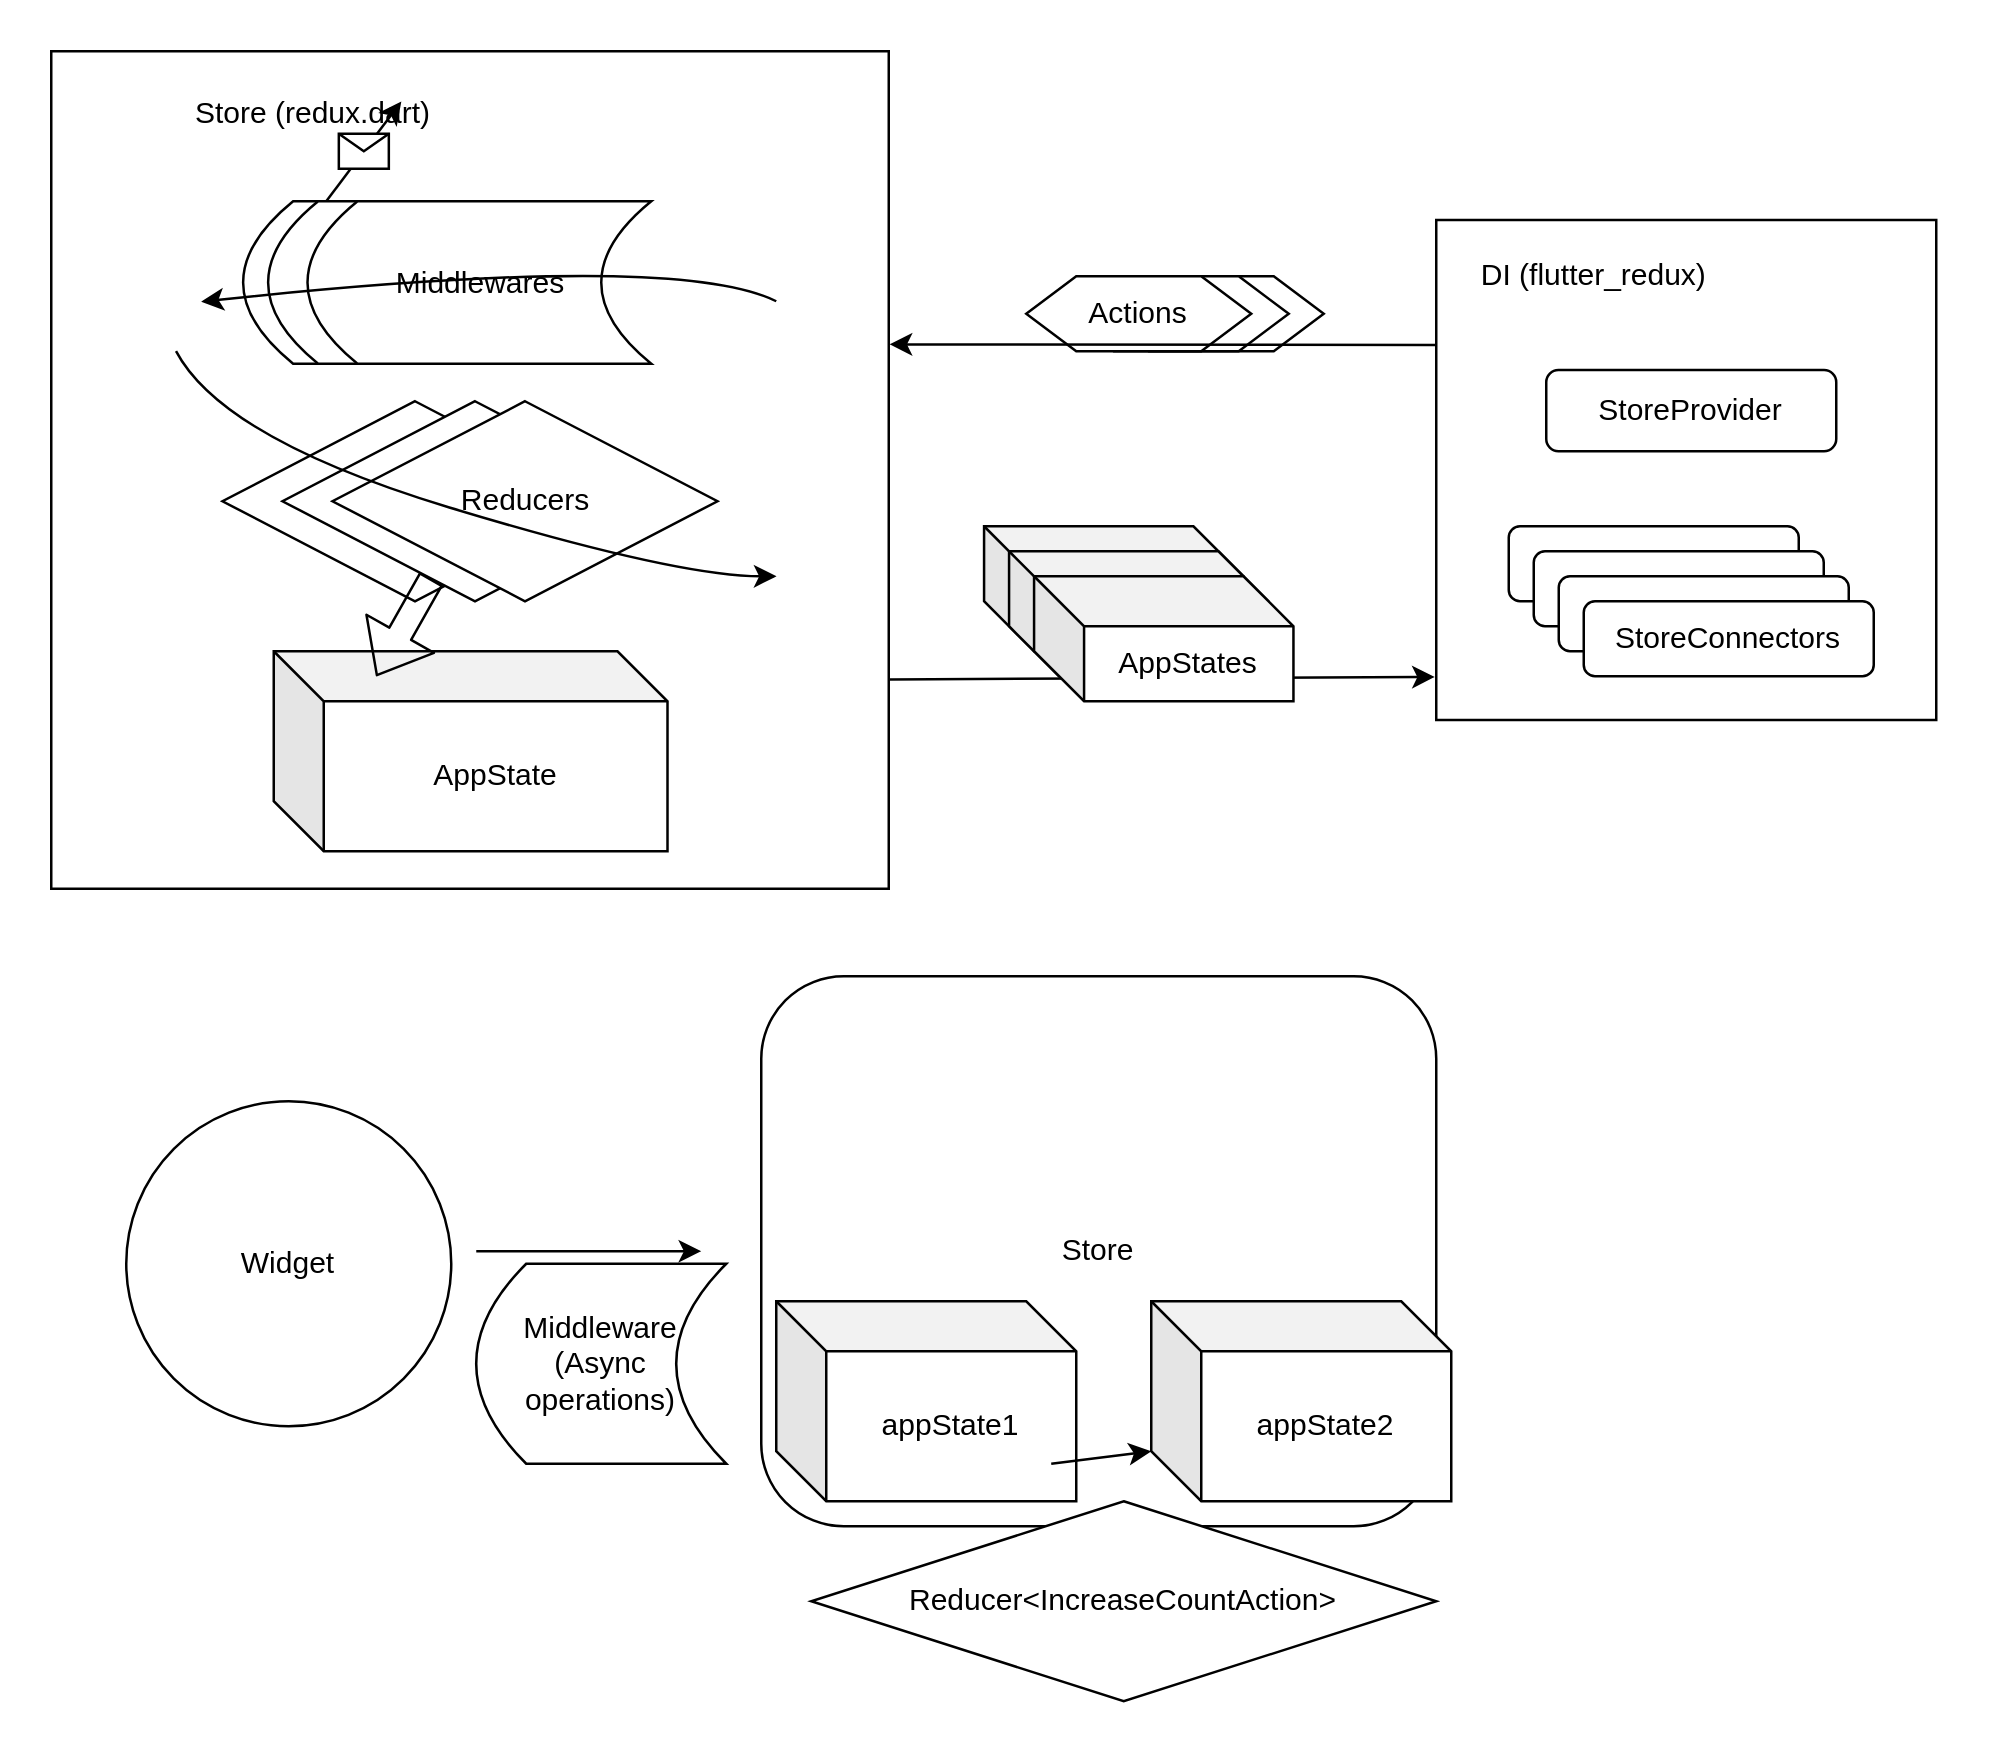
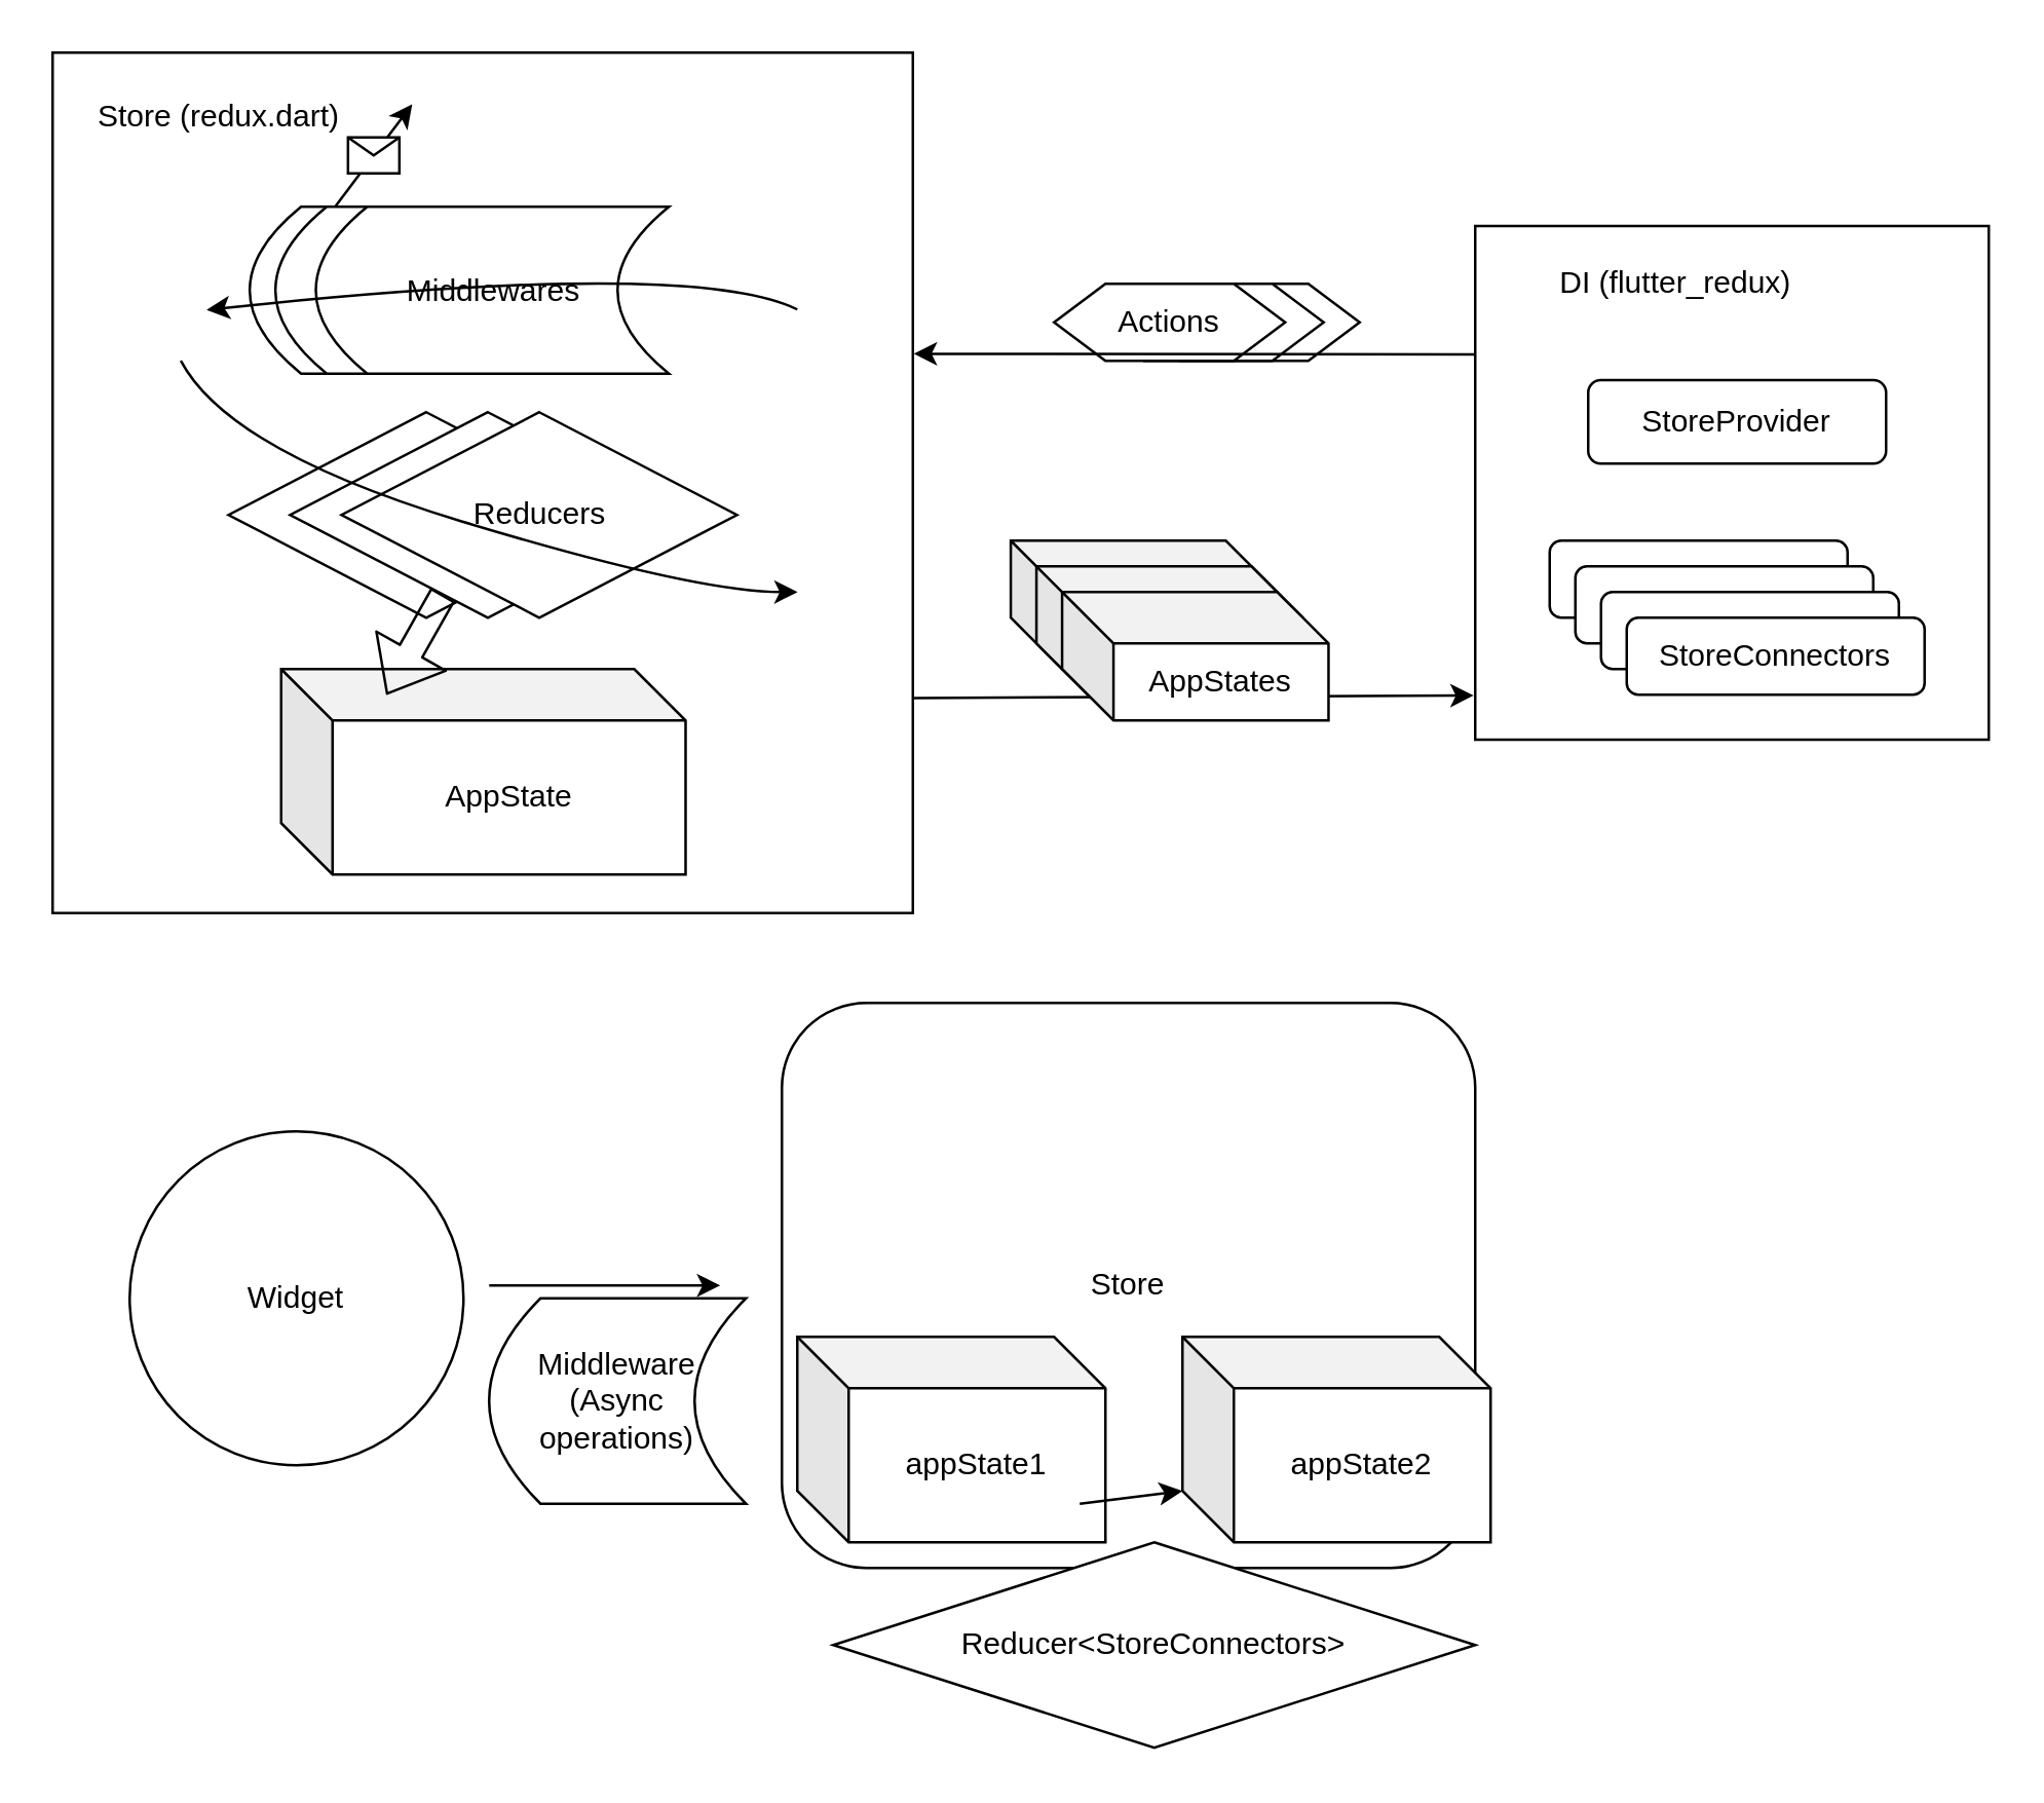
- <mxCell id="9" value="Store (redux.dart)" style="text;html=1;strokeColor=none;fillColor=none;align=center;verticalAlign=middle;whiteSpace=wrap;rounded=0;" parent="1" vertex="1"><mxGeometry x="70" y="30" width="110" height="30" as="geometry" /></mxCell>
+ <mxCell id="9" value="Store (redux.dart)" style="text;html=1;strokeColor=none;fillColor=none;align=center;verticalAlign=middle;whiteSpace=wrap;rounded=0;" parent="1" vertex="1"><mxGeometry x="30" y="30" width="110" height="30" as="geometry" /></mxCell>
- <mxCell id="7" value="DI (flutter_redux)&amp;nbsp;" style="text;html=1;strokeColor=none;fillColor=none;align=center;verticalAlign=middle;whiteSpace=wrap;rounded=0;" parent="1" vertex="1"><mxGeometry x="574" y="95" width="130" height="30" as="geometry" /></mxCell>
+ <mxCell id="7" value="DI (flutter_redux)&amp;nbsp;" style="text;html=1;strokeColor=none;fillColor=none;align=center;verticalAlign=middle;whiteSpace=wrap;rounded=0;" parent="1" vertex="1"><mxGeometry x="589" y="95" width="130" height="30" as="geometry" /></mxCell>
- <mxCell id="15" value="Reducer&amp;lt;IncreaseCountAction&amp;gt;" style="rhombus;whiteSpace=wrap;html=1;" parent="1" vertex="1"><mxGeometry x="324" y="600" width="250" height="80" as="geometry" /></mxCell>
+ <mxCell id="15" value="Reducer&amp;lt;StoreConnectors&amp;gt;" style="rhombus;whiteSpace=wrap;html=1;" parent="1" vertex="1"><mxGeometry x="324" y="600" width="250" height="80" as="geometry" /></mxCell>
